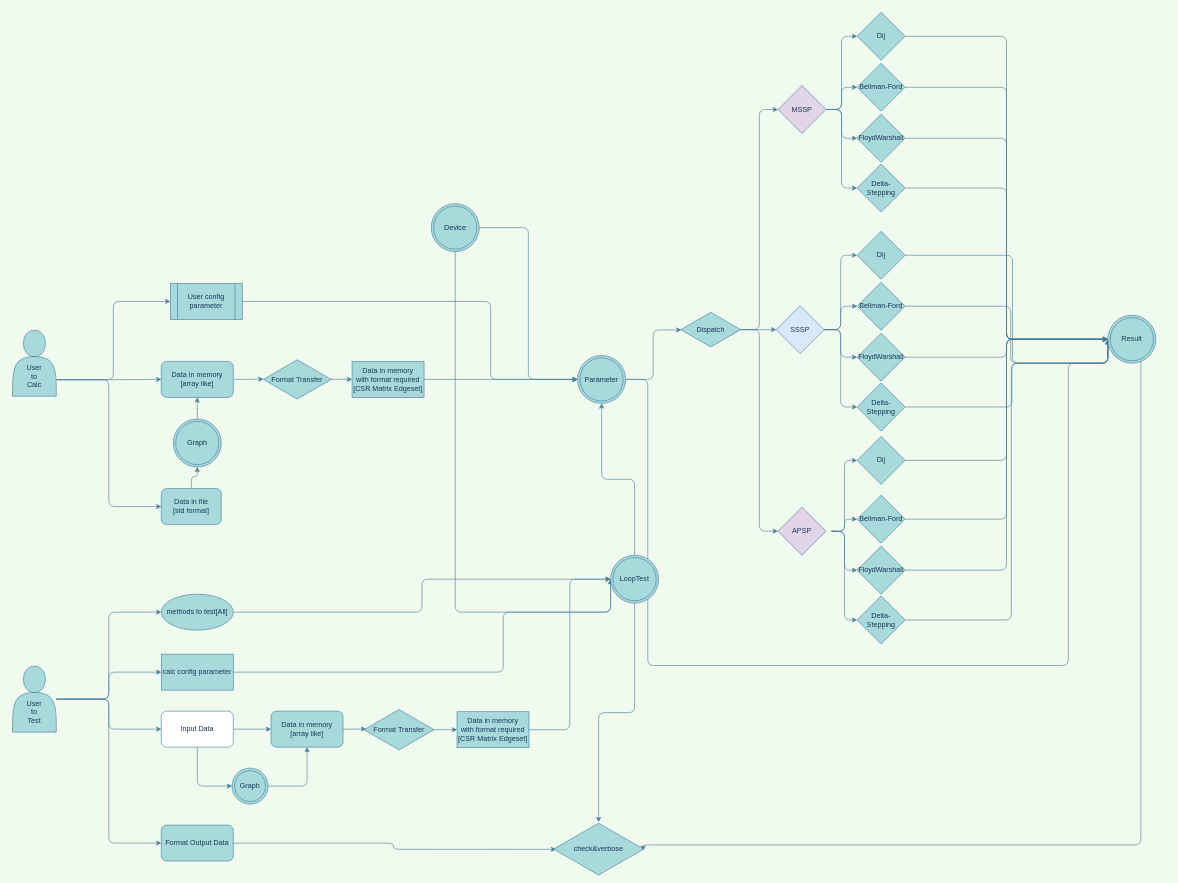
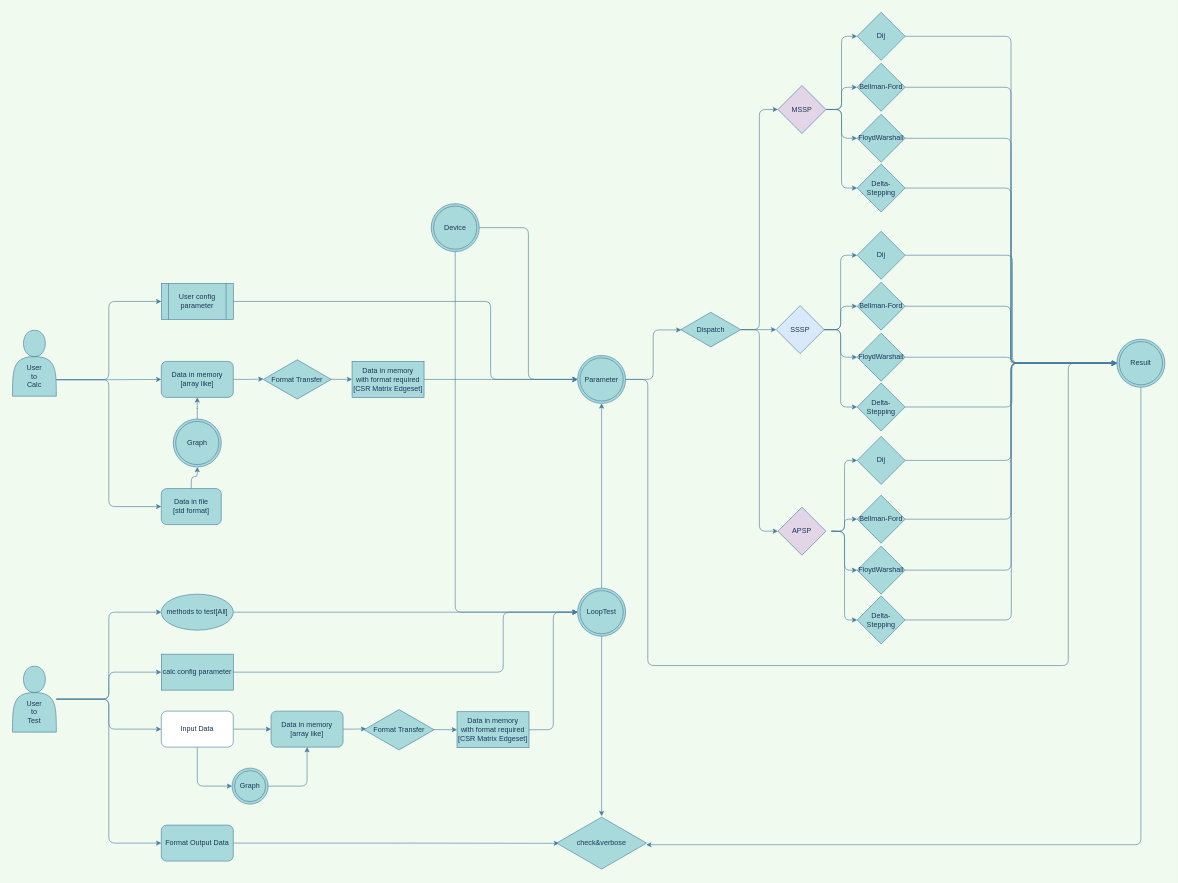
- <mxCell id="10" value="User config parameter" style="shape=process;whiteSpace=wrap;html=1;backgroundOutline=1;rounded=0;sketch=0;strokeColor=#457B9D;fillColor=#A8DADC;fontColor=#1D3557;" parent="1" vertex="1"><mxGeometry x="283" y="472" width="120" height="60" as="geometry" /></mxCell>
+ <mxCell id="10" value="User config parameter" style="shape=process;whiteSpace=wrap;html=1;backgroundOutline=1;rounded=0;sketch=0;strokeColor=#457B9D;fillColor=#A8DADC;fontColor=#1D3557;" parent="1" vertex="1"><mxGeometry x="268" y="472" width="120" height="60" as="geometry" /></mxCell>
- <mxCell id="65" value="Result" style="ellipse;shape=doubleEllipse;whiteSpace=wrap;html=1;aspect=fixed;rounded=0;sketch=0;strokeColor=#457B9D;fillColor=#A8DADC;fontColor=#1D3557;" parent="1" vertex="1"><mxGeometry x="1846" y="525" width="80" height="80" as="geometry" /></mxCell>
+ <mxCell id="65" value="Result" style="ellipse;shape=doubleEllipse;whiteSpace=wrap;html=1;aspect=fixed;rounded=0;sketch=0;strokeColor=#457B9D;fillColor=#A8DADC;fontColor=#1D3557;" parent="1" vertex="1"><mxGeometry x="1861" y="565" width="80" height="80" as="geometry" /></mxCell>
- <mxCell id="93" value="LoopTest" style="ellipse;shape=doubleEllipse;whiteSpace=wrap;html=1;aspect=fixed;rounded=0;sketch=0;strokeColor=#457B9D;fillColor=#A8DADC;fontColor=#1D3557;" parent="1" vertex="1"><mxGeometry x="1017" y="925" width="80" height="80" as="geometry" /></mxCell>
+ <mxCell id="93" value="LoopTest" style="ellipse;shape=doubleEllipse;whiteSpace=wrap;html=1;aspect=fixed;rounded=0;sketch=0;strokeColor=#457B9D;fillColor=#A8DADC;fontColor=#1D3557;" parent="1" vertex="1"><mxGeometry x="962" y="980" width="80" height="80" as="geometry" /></mxCell>
- <mxCell id="94" value="check&amp;amp;verbose" style="html=1;whiteSpace=wrap;aspect=fixed;shape=isoRectangle;rounded=0;sketch=0;strokeColor=#457B9D;fillColor=#A8DADC;fontColor=#1D3557;" parent="1" vertex="1"><mxGeometry x="922" y="1370" width="150" height="90" as="geometry" /></mxCell>
+ <mxCell id="94" value="check&amp;amp;verbose" style="html=1;whiteSpace=wrap;aspect=fixed;shape=isoRectangle;rounded=0;sketch=0;strokeColor=#457B9D;fillColor=#A8DADC;fontColor=#1D3557;" parent="1" vertex="1"><mxGeometry x="927" y="1360" width="150" height="90" as="geometry" /></mxCell>
